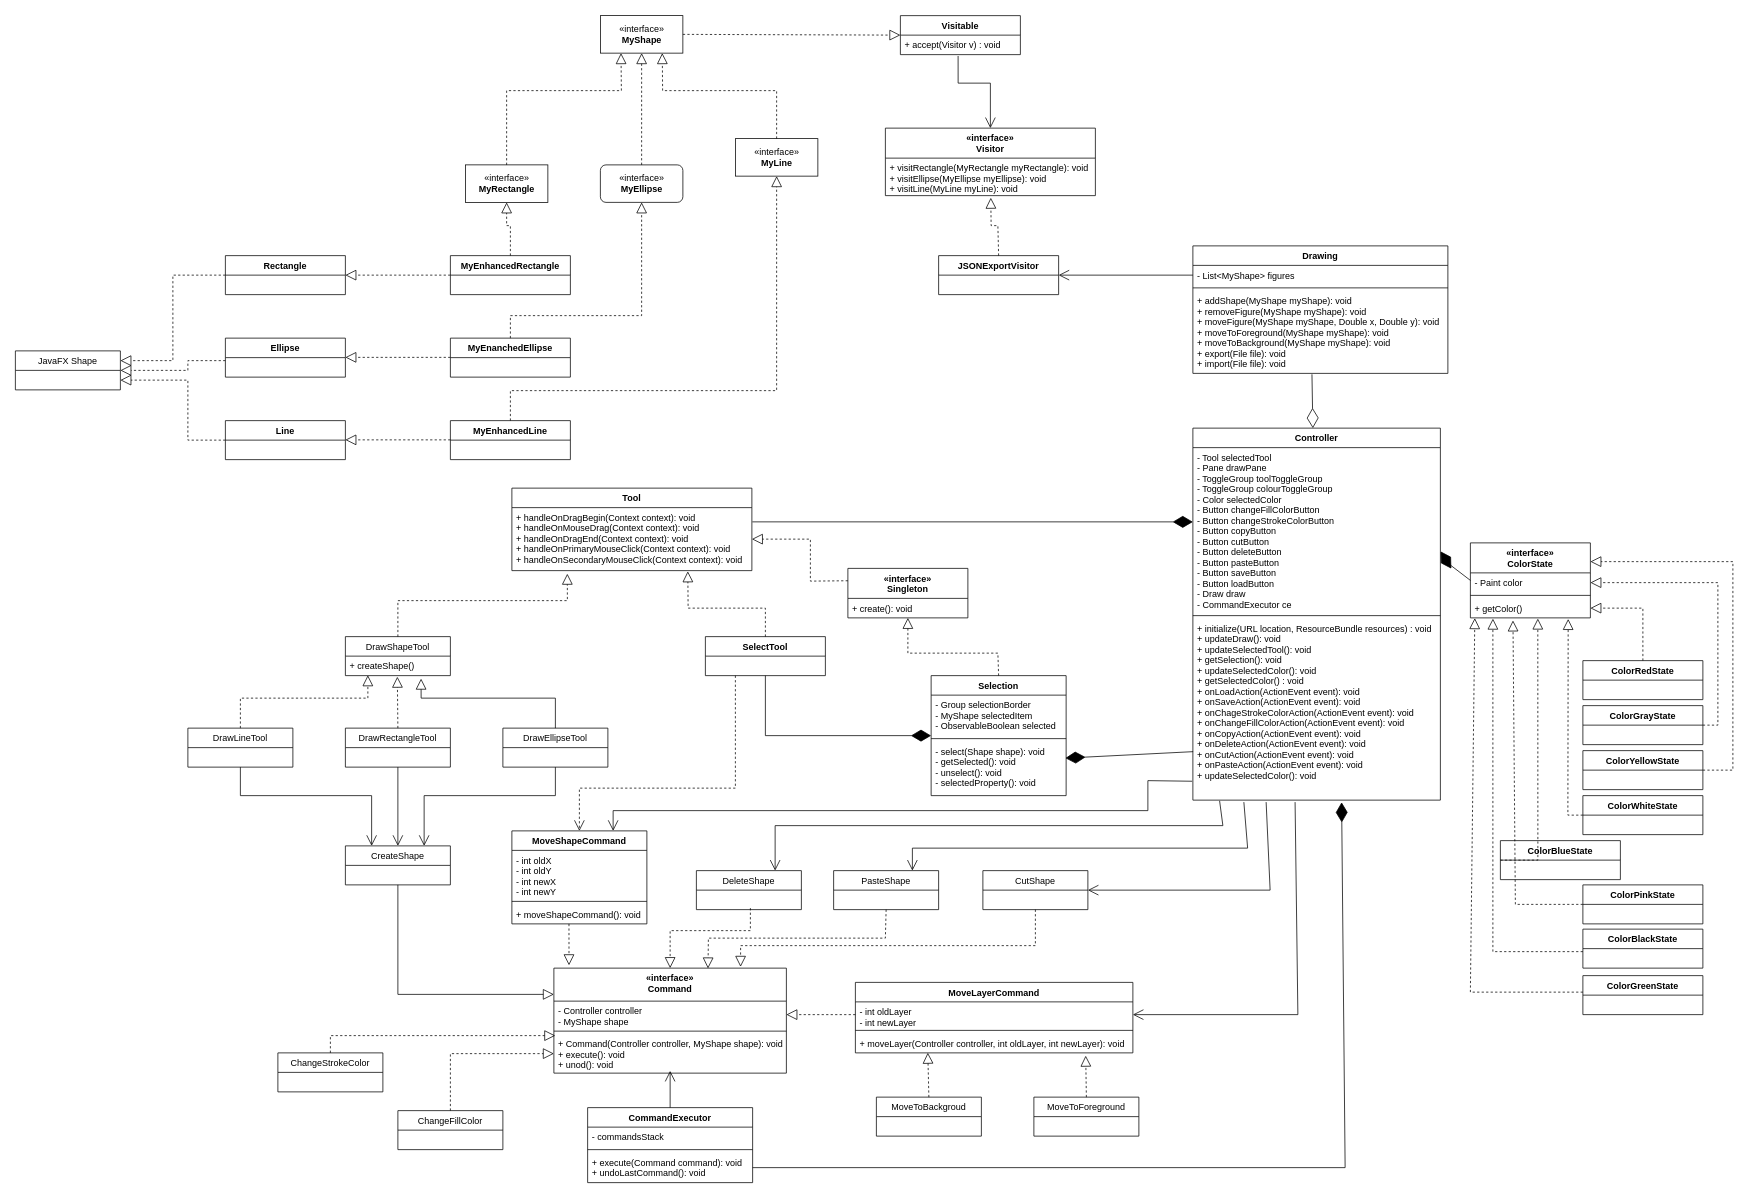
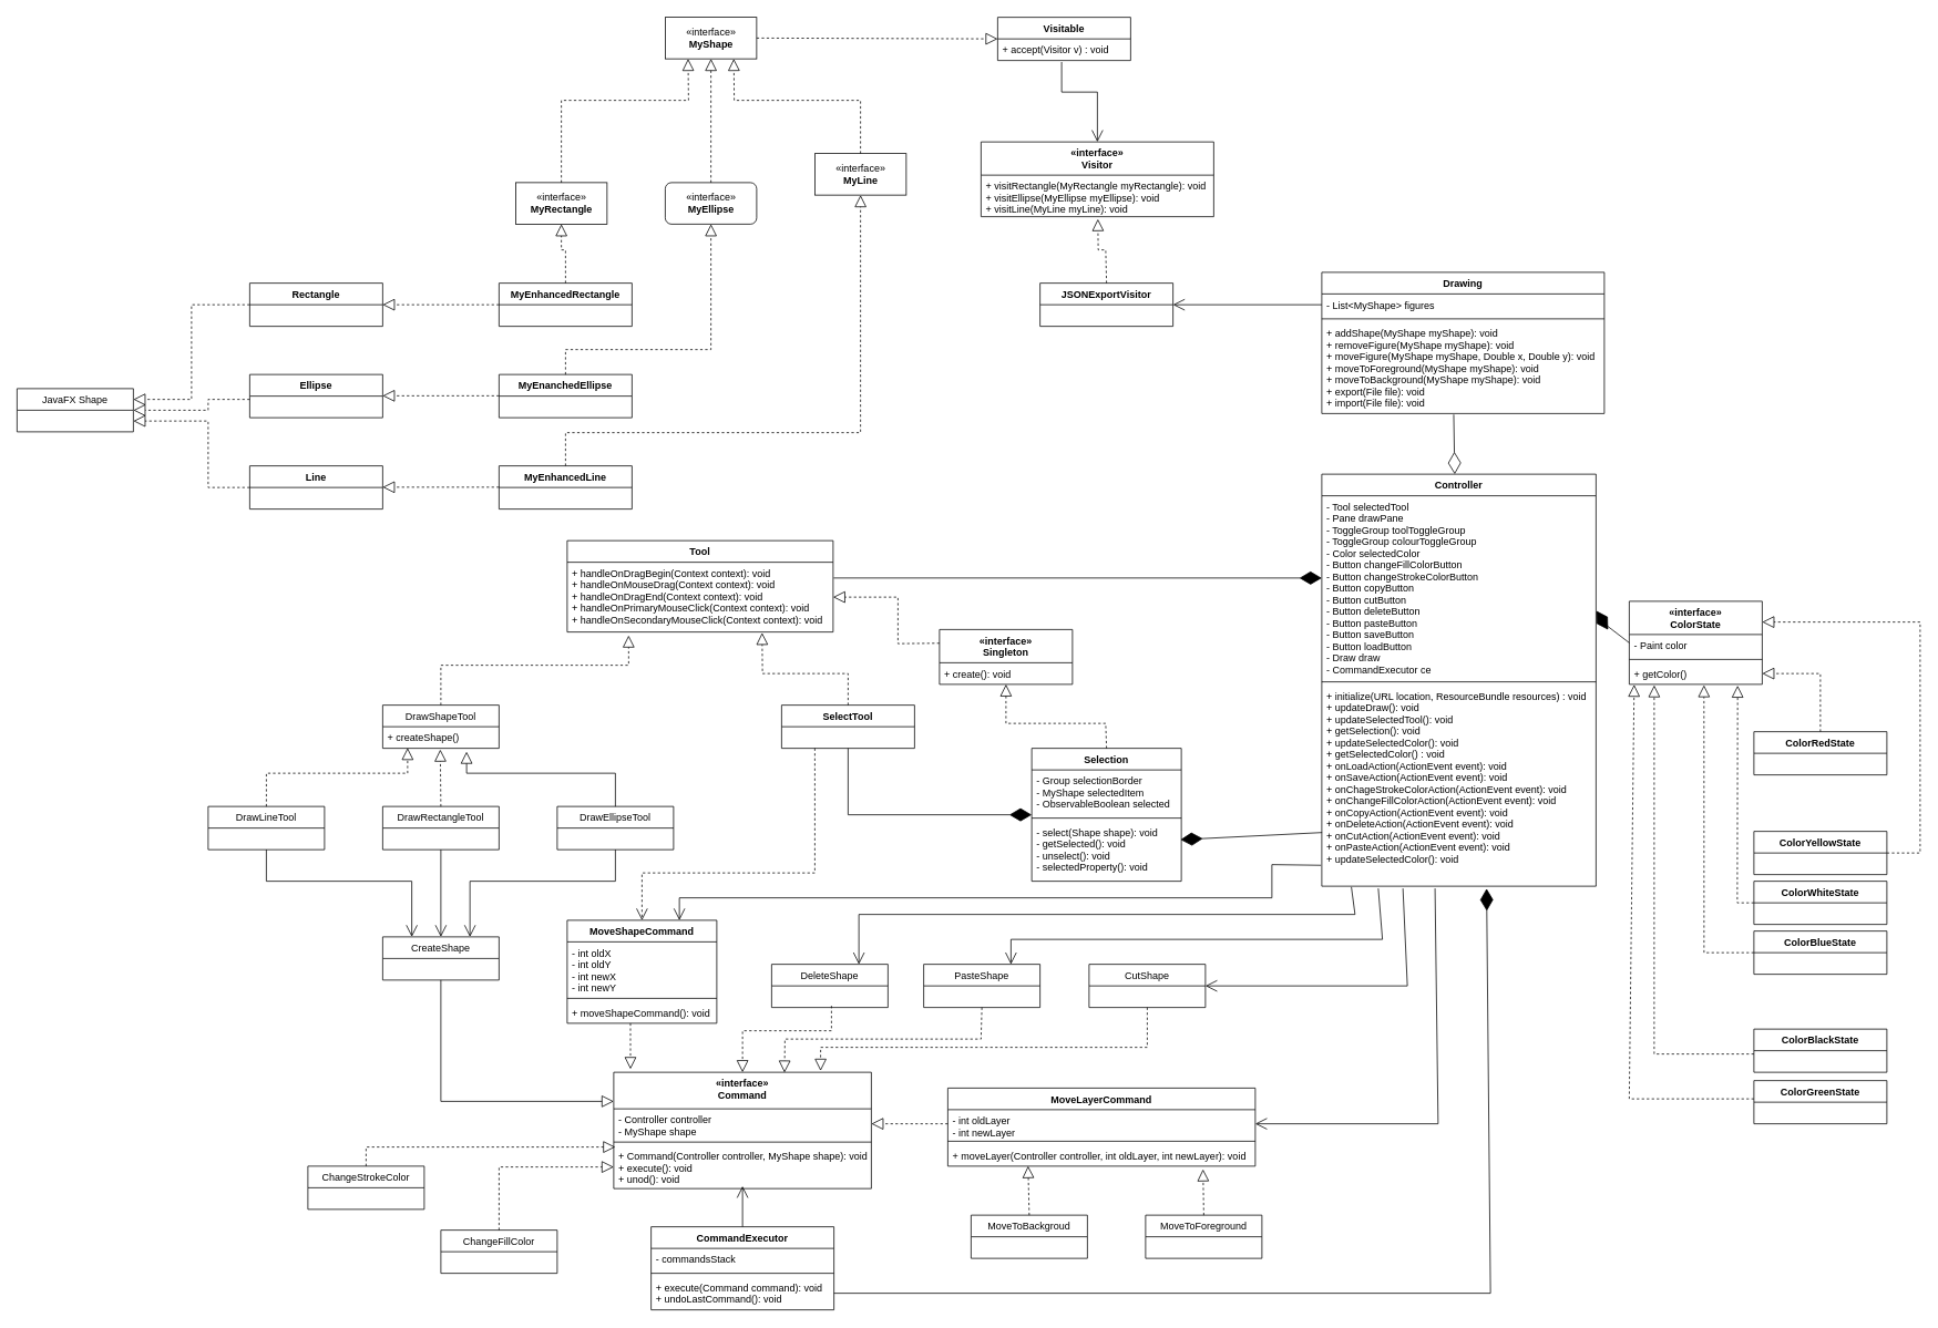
- <mxCell id="120" value="" style="endArrow=block;dashed=1;endFill=0;endSize=12;html=1;rounded=0;exitX=1;exitY=0.5;exitDx=0;exitDy=0;entryX=1;entryY=0.5;entryDx=0;entryDy=0;" parent="1" source="113" target="108" edge="1"><mxGeometry width="160" relative="1" as="geometry"><mxPoint x="2030" y="900" as="sourcePoint" /><mxPoint x="2190" y="900" as="targetPoint" /><Array as="points"><mxPoint x="2290" y="966" /><mxPoint x="2290" y="776" /></Array></mxGeometry></mxCell>
- <mxCell id="113" value="ColorGrayState" style="swimlane;fontStyle=1;align=center;verticalAlign=top;childLayout=stackLayout;horizontal=1;startSize=26;horizontalStack=0;resizeParent=1;resizeParentMax=0;resizeLast=0;collapsible=1;marginBottom=0;" parent="1" vertex="1"><mxGeometry x="2110" y="940" width="160" height="52" as="geometry" /></mxCell>
- <mxCell id="124" value="" style="endArrow=block;dashed=1;endFill=0;endSize=12;html=1;rounded=0;exitX=0;exitY=0.5;exitDx=0;exitDy=0;entryX=0.355;entryY=1.133;entryDx=0;entryDy=0;entryPerimeter=0;" parent="1" source="117" target="110" edge="1"><mxGeometry width="160" relative="1" as="geometry"><mxPoint x="2030" y="1220" as="sourcePoint" /><mxPoint x="2020" y="910" as="targetPoint" /><Array as="points"><mxPoint x="2020" y="1205" /></Array></mxGeometry></mxCell>
- <mxCell id="116" value="ColorBlueState" style="swimlane;fontStyle=1;align=center;verticalAlign=top;childLayout=stackLayout;horizontal=1;startSize=26;horizontalStack=0;resizeParent=1;resizeParentMax=0;resizeLast=0;collapsible=1;marginBottom=0;" parent="1" vertex="1"><mxGeometry x="2000" y="1120" width="160" height="52" as="geometry" /></mxCell>
+ <mxCell id="116" value="ColorBlueState" style="swimlane;fontStyle=1;align=center;verticalAlign=top;childLayout=stackLayout;horizontal=1;startSize=26;horizontalStack=0;resizeParent=1;resizeParentMax=0;resizeLast=0;collapsible=1;marginBottom=0;" parent="1" vertex="1"><mxGeometry x="2110" y="1120" width="160" height="52" as="geometry" /></mxCell>
- <mxCell id="117" value="ColorPinkState" style="swimlane;fontStyle=1;align=center;verticalAlign=top;childLayout=stackLayout;horizontal=1;startSize=26;horizontalStack=0;resizeParent=1;resizeParentMax=0;resizeLast=0;collapsible=1;marginBottom=0;" parent="1" vertex="1"><mxGeometry x="2110" y="1179" width="160" height="52" as="geometry" /></mxCell>
